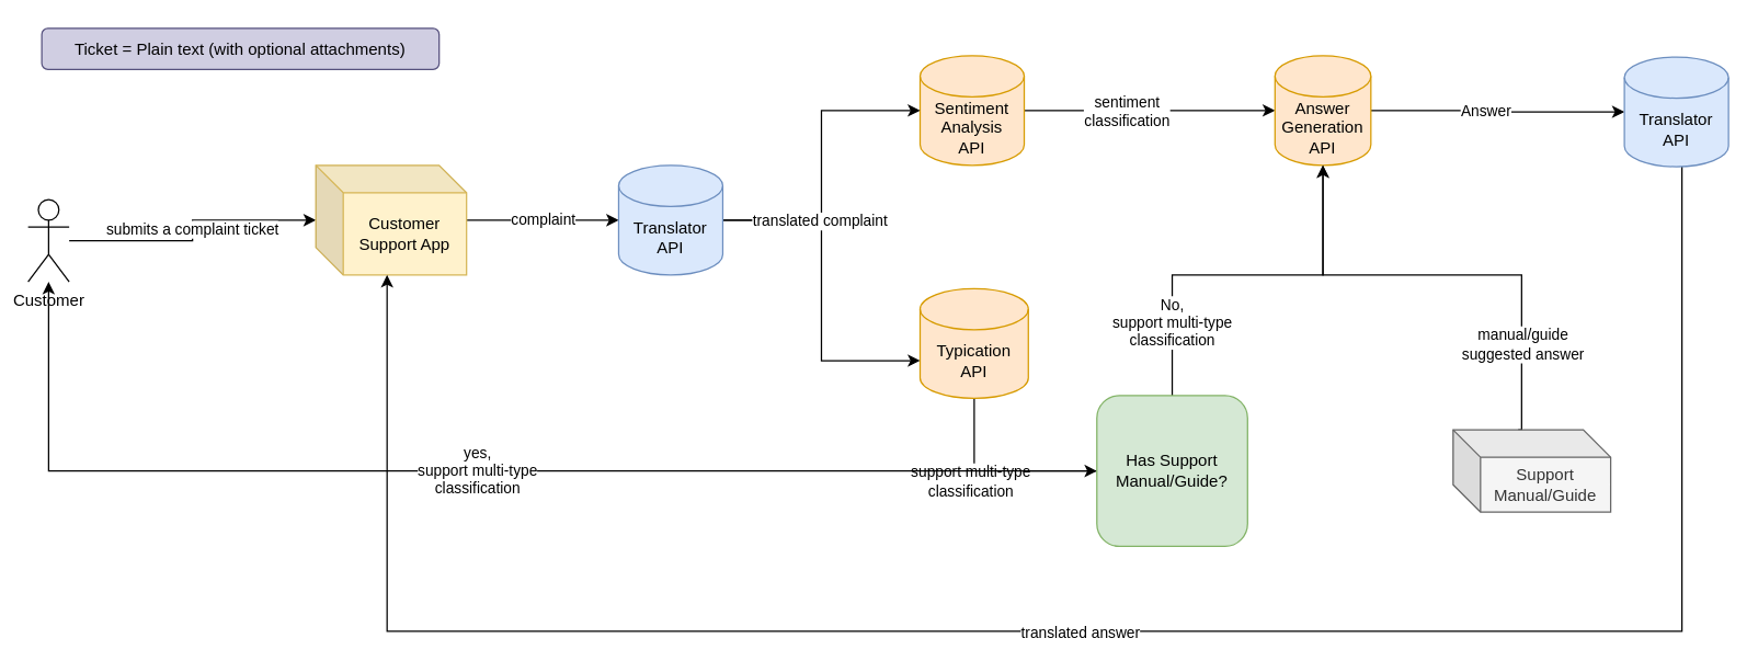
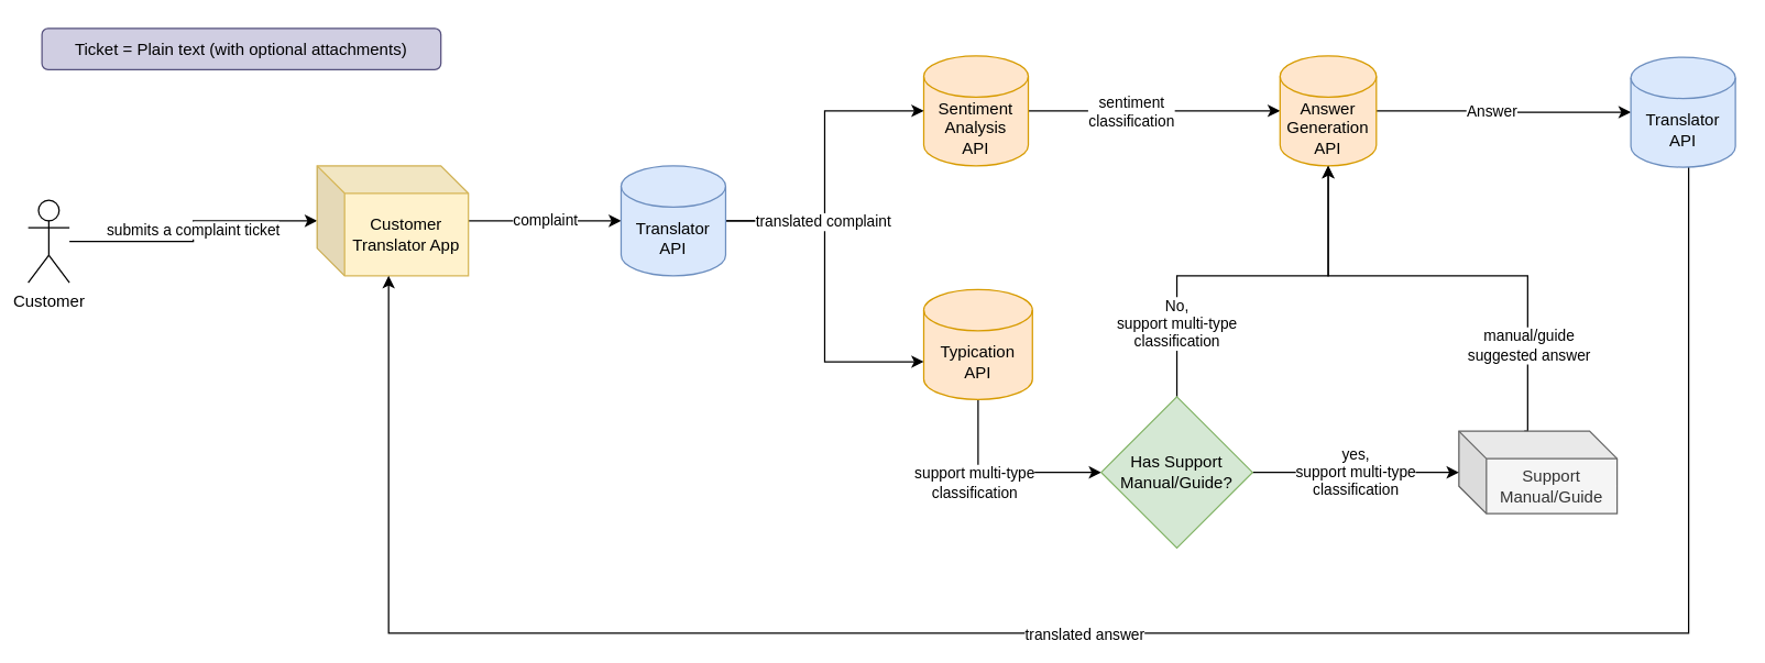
- <mxCell id="9" value="Customer Support App" style="shape=cube;whiteSpace=wrap;html=1;boundedLbl=1;backgroundOutline=1;darkOpacity=0.05;darkOpacity2=0.1;fillColor=#fff2cc;strokeColor=#d6b656;" parent="1" vertex="1"><mxGeometry x="230" y="120" width="110" height="80" as="geometry" /></mxCell>
+ <mxCell id="9" value="Customer Translator App" style="shape=cube;whiteSpace=wrap;html=1;boundedLbl=1;backgroundOutline=1;darkOpacity=0.05;darkOpacity2=0.1;fillColor=#fff2cc;strokeColor=#d6b656;" parent="1" vertex="1"><mxGeometry x="230" y="120" width="110" height="80" as="geometry" /></mxCell>
- <mxCell id="28" value="&lt;div&gt;yes,&lt;/div&gt;&lt;div&gt;support multi-type&lt;/div&gt;&lt;div&gt;classification&lt;br&gt;&lt;/div&gt;" style="edgeStyle=orthogonalEdgeStyle;rounded=0;orthogonalLoop=1;jettySize=auto;html=1;" edge="1" parent="1" source="29" target="7"><mxGeometry relative="1" as="geometry" /></mxCell>
+ <mxCell id="28" value="&lt;div&gt;yes,&lt;/div&gt;&lt;div&gt;support multi-type&lt;/div&gt;&lt;div&gt;classification&lt;br&gt;&lt;/div&gt;" style="edgeStyle=orthogonalEdgeStyle;rounded=0;orthogonalLoop=1;jettySize=auto;html=1;" edge="1" parent="1" source="29" target="19"><mxGeometry relative="1" as="geometry" /></mxCell>
- <mxCell id="29" value="Has Support Manual/Guide?" style="whiteSpace=wrap;html=1;fillColor=#d5e8d4;strokeColor=#82b366;rounded=1;" vertex="1" parent="1"><mxGeometry x="800" y="288" width="110" height="110" as="geometry" /></mxCell>
+ <mxCell id="29" value="Has Support Manual/Guide?" style="rhombus;whiteSpace=wrap;html=1;fillColor=#d5e8d4;strokeColor=#82b366;" vertex="1" parent="1"><mxGeometry x="800" y="288" width="110" height="110" as="geometry" /></mxCell>
